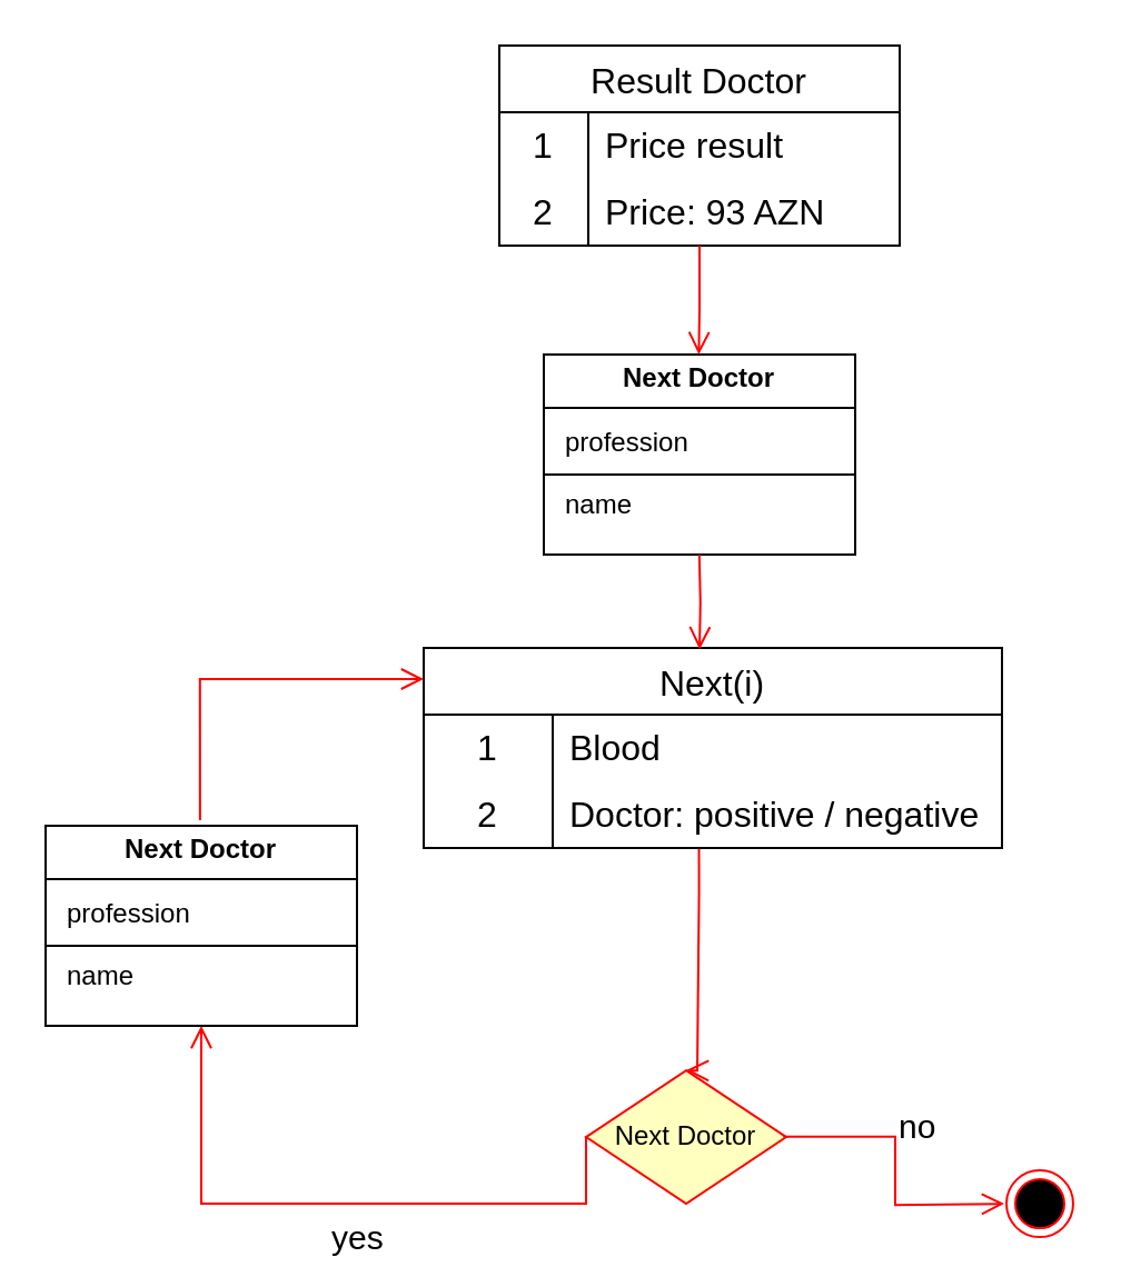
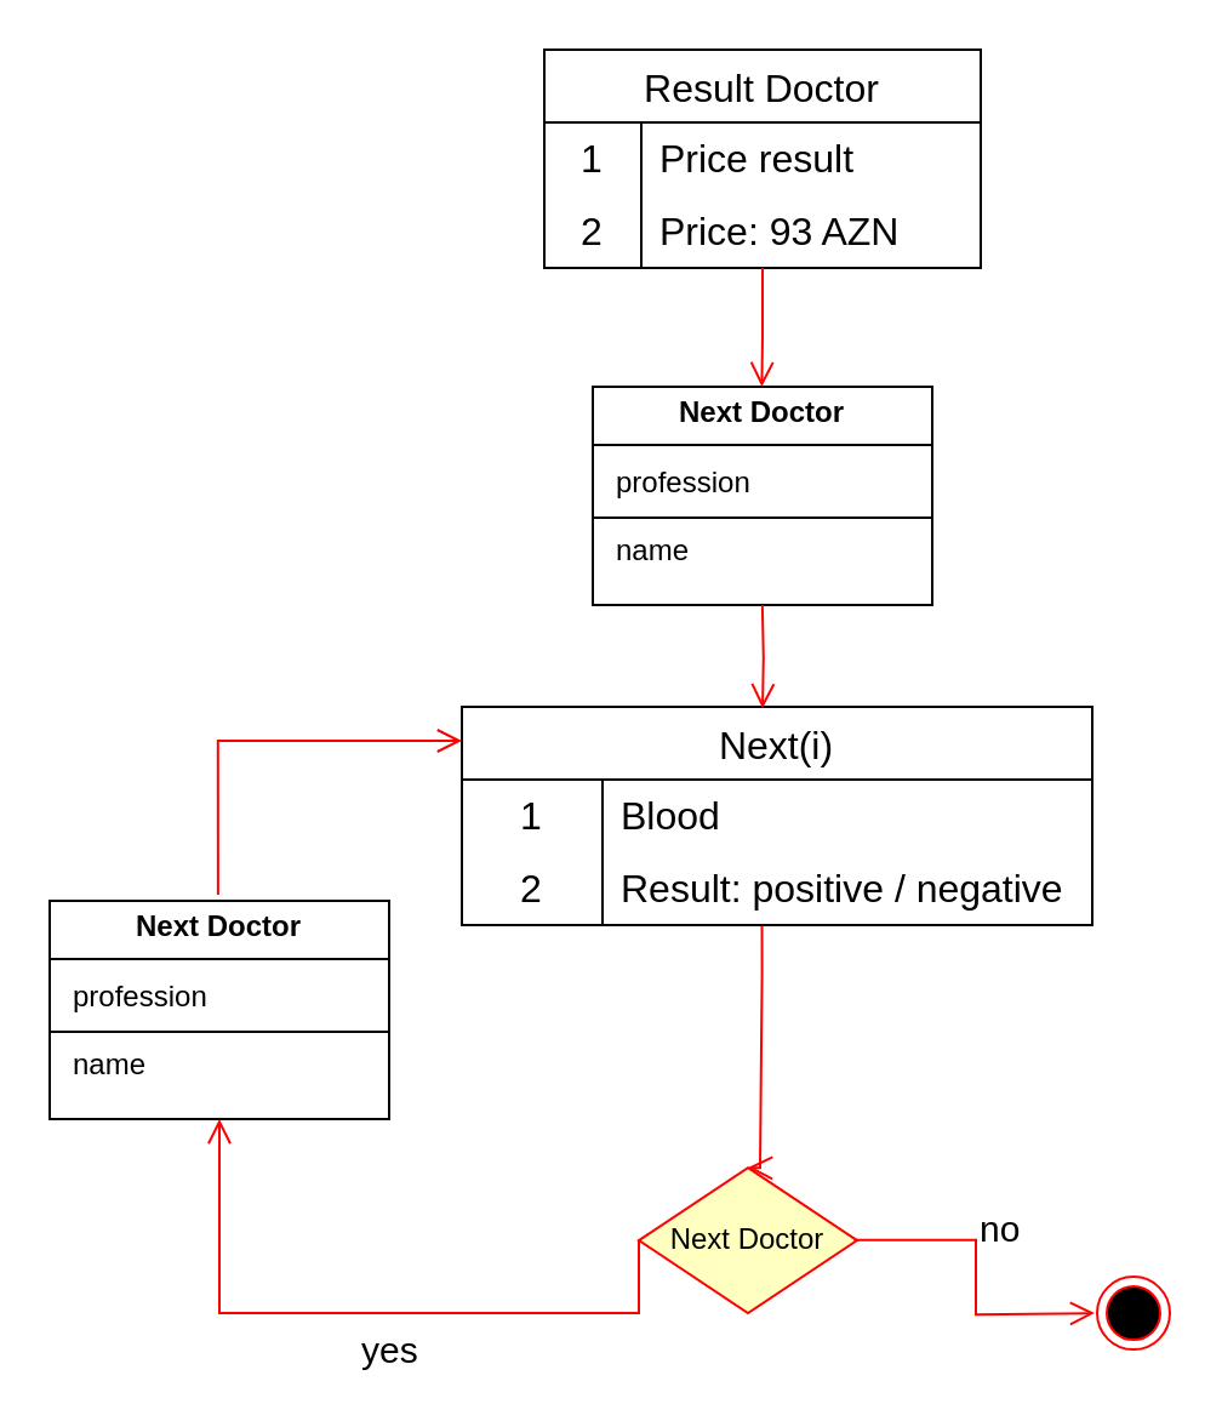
- <mxCell id="12" value="Doctor: positive / negative" style="shape=partialRectangle;html=1;whiteSpace=wrap;connectable=0;fillColor=none;top=0;left=0;bottom=0;right=0;align=left;spacingLeft=6;overflow=hidden;strokeColor=inherit;fontSize=16;" vertex="1" parent="10"><mxGeometry x="58" width="202" height="30" as="geometry"><mxRectangle width="202" height="30" as="alternateBounds" /></mxGeometry></mxCell>
+ <mxCell id="12" value="Result: positive / negative" style="shape=partialRectangle;html=1;whiteSpace=wrap;connectable=0;fillColor=none;top=0;left=0;bottom=0;right=0;align=left;spacingLeft=6;overflow=hidden;strokeColor=inherit;fontSize=16;" vertex="1" parent="10"><mxGeometry x="58" width="202" height="30" as="geometry"><mxRectangle width="202" height="30" as="alternateBounds" /></mxGeometry></mxCell>
